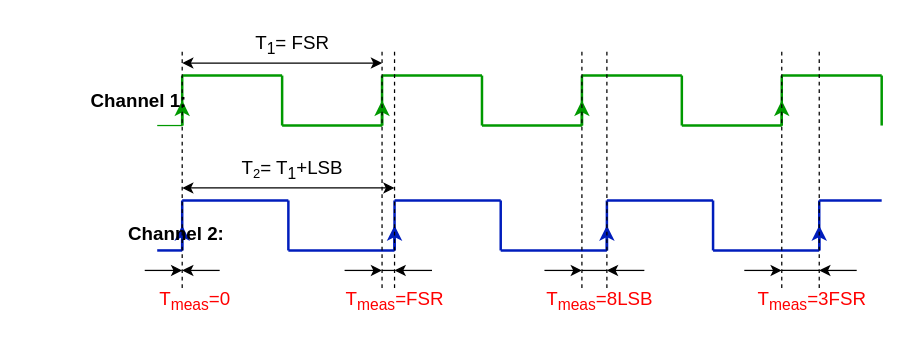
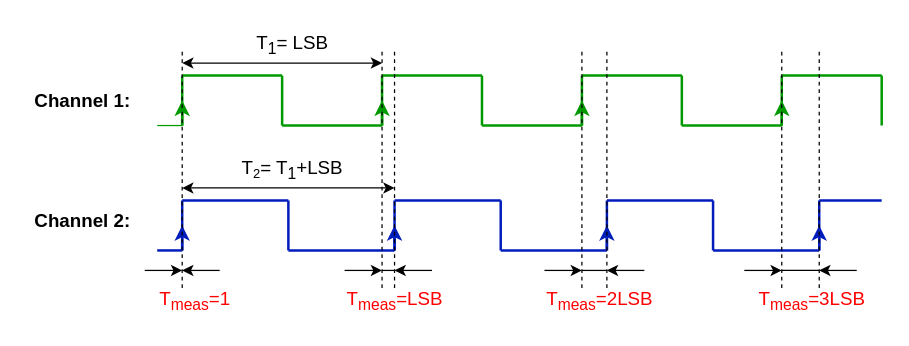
- <mxCell id="63" value="&lt;font color=&quot;#000000&quot;&gt;T&lt;sub&gt;1&lt;/sub&gt;= FSR&lt;/font&gt;" style="text;html=1;resizable=0;autosize=1;align=center;verticalAlign=middle;points=[];fillColor=none;strokeColor=none;rounded=0;fontSize=15;" vertex="1" parent="1"><mxGeometry x="198" y="20" width="70" height="30" as="geometry" /></mxCell>
+ <mxCell id="63" value="&lt;font color=&quot;#000000&quot;&gt;T&lt;sub&gt;1&lt;/sub&gt;= LSB&lt;/font&gt;" style="text;html=1;resizable=0;autosize=1;align=center;verticalAlign=middle;points=[];fillColor=none;strokeColor=none;rounded=0;fontSize=15;" vertex="1" parent="1"><mxGeometry x="198" y="20" width="70" height="30" as="geometry" /></mxCell>
- <mxCell id="59" value="&lt;b&gt;&lt;font style=&quot;font-size: 15px&quot; color=&quot;#000000&quot;&gt;Channel 1:&lt;/font&gt;&lt;/b&gt;" style="text;html=1;resizable=0;autosize=1;align=center;verticalAlign=middle;points=[];fillColor=none;strokeColor=none;rounded=0;" vertex="1" parent="1"><mxGeometry x="65" y="70" width="90" height="20" as="geometry" /></mxCell>
+ <mxCell id="59" value="&lt;b&gt;&lt;font style=&quot;font-size: 15px&quot; color=&quot;#000000&quot;&gt;Channel 1:&lt;/font&gt;&lt;/b&gt;" style="text;html=1;resizable=0;autosize=1;align=center;verticalAlign=middle;points=[];fillColor=none;strokeColor=none;rounded=0;" vertex="1" parent="1"><mxGeometry x="20" y="70" width="90" height="20" as="geometry" /></mxCell>
- <mxCell id="60" value="&lt;b&gt;&lt;font style=&quot;font-size: 15px&quot; color=&quot;#000000&quot;&gt;Channel 2:&lt;/font&gt;&lt;/b&gt;" style="text;html=1;resizable=0;autosize=1;align=center;verticalAlign=middle;points=[];fillColor=none;strokeColor=none;rounded=0;" vertex="1" parent="1"><mxGeometry x="95" y="176" width="90" height="20" as="geometry" /></mxCell>
+ <mxCell id="60" value="&lt;b&gt;&lt;font style=&quot;font-size: 15px&quot; color=&quot;#000000&quot;&gt;Channel 2:&lt;/font&gt;&lt;/b&gt;" style="text;html=1;resizable=0;autosize=1;align=center;verticalAlign=middle;points=[];fillColor=none;strokeColor=none;rounded=0;" vertex="1" parent="1"><mxGeometry x="20" y="166" width="90" height="20" as="geometry" /></mxCell>
- <mxCell id="66" value="&lt;font color=&quot;#ff0000&quot;&gt;T&lt;sub&gt;meas&lt;/sub&gt;=0&lt;/font&gt;" style="text;html=1;resizable=0;autosize=1;align=center;verticalAlign=middle;points=[];fillColor=none;strokeColor=none;rounded=0;fontSize=15;" vertex="1" parent="1"><mxGeometry x="120" y="225" width="70" height="30" as="geometry" /></mxCell>
+ <mxCell id="66" value="&lt;font color=&quot;#ff0000&quot;&gt;T&lt;sub&gt;meas&lt;/sub&gt;=1&lt;/font&gt;" style="text;html=1;resizable=0;autosize=1;align=center;verticalAlign=middle;points=[];fillColor=none;strokeColor=none;rounded=0;fontSize=15;" vertex="1" parent="1"><mxGeometry x="120" y="225" width="70" height="30" as="geometry" /></mxCell>
- <mxCell id="65" value="&lt;font color=&quot;#ff0000&quot;&gt;T&lt;sub&gt;meas&lt;/sub&gt;=FSR&lt;/font&gt;" style="text;html=1;resizable=0;autosize=1;align=center;verticalAlign=middle;points=[];fillColor=none;strokeColor=none;rounded=0;fontSize=15;" vertex="1" parent="1"><mxGeometry x="270" y="225" width="90" height="30" as="geometry" /></mxCell>
+ <mxCell id="65" value="&lt;font color=&quot;#ff0000&quot;&gt;T&lt;sub&gt;meas&lt;/sub&gt;=LSB&lt;/font&gt;" style="text;html=1;resizable=0;autosize=1;align=center;verticalAlign=middle;points=[];fillColor=none;strokeColor=none;rounded=0;fontSize=15;" vertex="1" parent="1"><mxGeometry x="270" y="225" width="90" height="30" as="geometry" /></mxCell>
- <mxCell id="67" value="&lt;font color=&quot;#ff0000&quot;&gt;T&lt;sub&gt;meas&lt;/sub&gt;=8LSB&lt;/font&gt;" style="text;html=1;resizable=0;autosize=1;align=center;verticalAlign=middle;points=[];fillColor=none;strokeColor=none;rounded=0;fontSize=15;" vertex="1" parent="1"><mxGeometry x="429" y="225" width="100" height="30" as="geometry" /></mxCell>
+ <mxCell id="67" value="&lt;font color=&quot;#ff0000&quot;&gt;T&lt;sub&gt;meas&lt;/sub&gt;=2LSB&lt;/font&gt;" style="text;html=1;resizable=0;autosize=1;align=center;verticalAlign=middle;points=[];fillColor=none;strokeColor=none;rounded=0;fontSize=15;" vertex="1" parent="1"><mxGeometry x="429" y="225" width="100" height="30" as="geometry" /></mxCell>
- <mxCell id="68" value="&lt;font color=&quot;#ff0000&quot;&gt;T&lt;sub&gt;meas&lt;/sub&gt;=3FSR&lt;/font&gt;" style="text;html=1;resizable=0;autosize=1;align=center;verticalAlign=middle;points=[];fillColor=none;strokeColor=none;rounded=0;fontSize=15;" vertex="1" parent="1"><mxGeometry x="599" y="225" width="100" height="30" as="geometry" /></mxCell>
+ <mxCell id="68" value="&lt;font color=&quot;#ff0000&quot;&gt;T&lt;sub&gt;meas&lt;/sub&gt;=3LSB&lt;/font&gt;" style="text;html=1;resizable=0;autosize=1;align=center;verticalAlign=middle;points=[];fillColor=none;strokeColor=none;rounded=0;fontSize=15;" vertex="1" parent="1"><mxGeometry x="599" y="225" width="100" height="30" as="geometry" /></mxCell>
